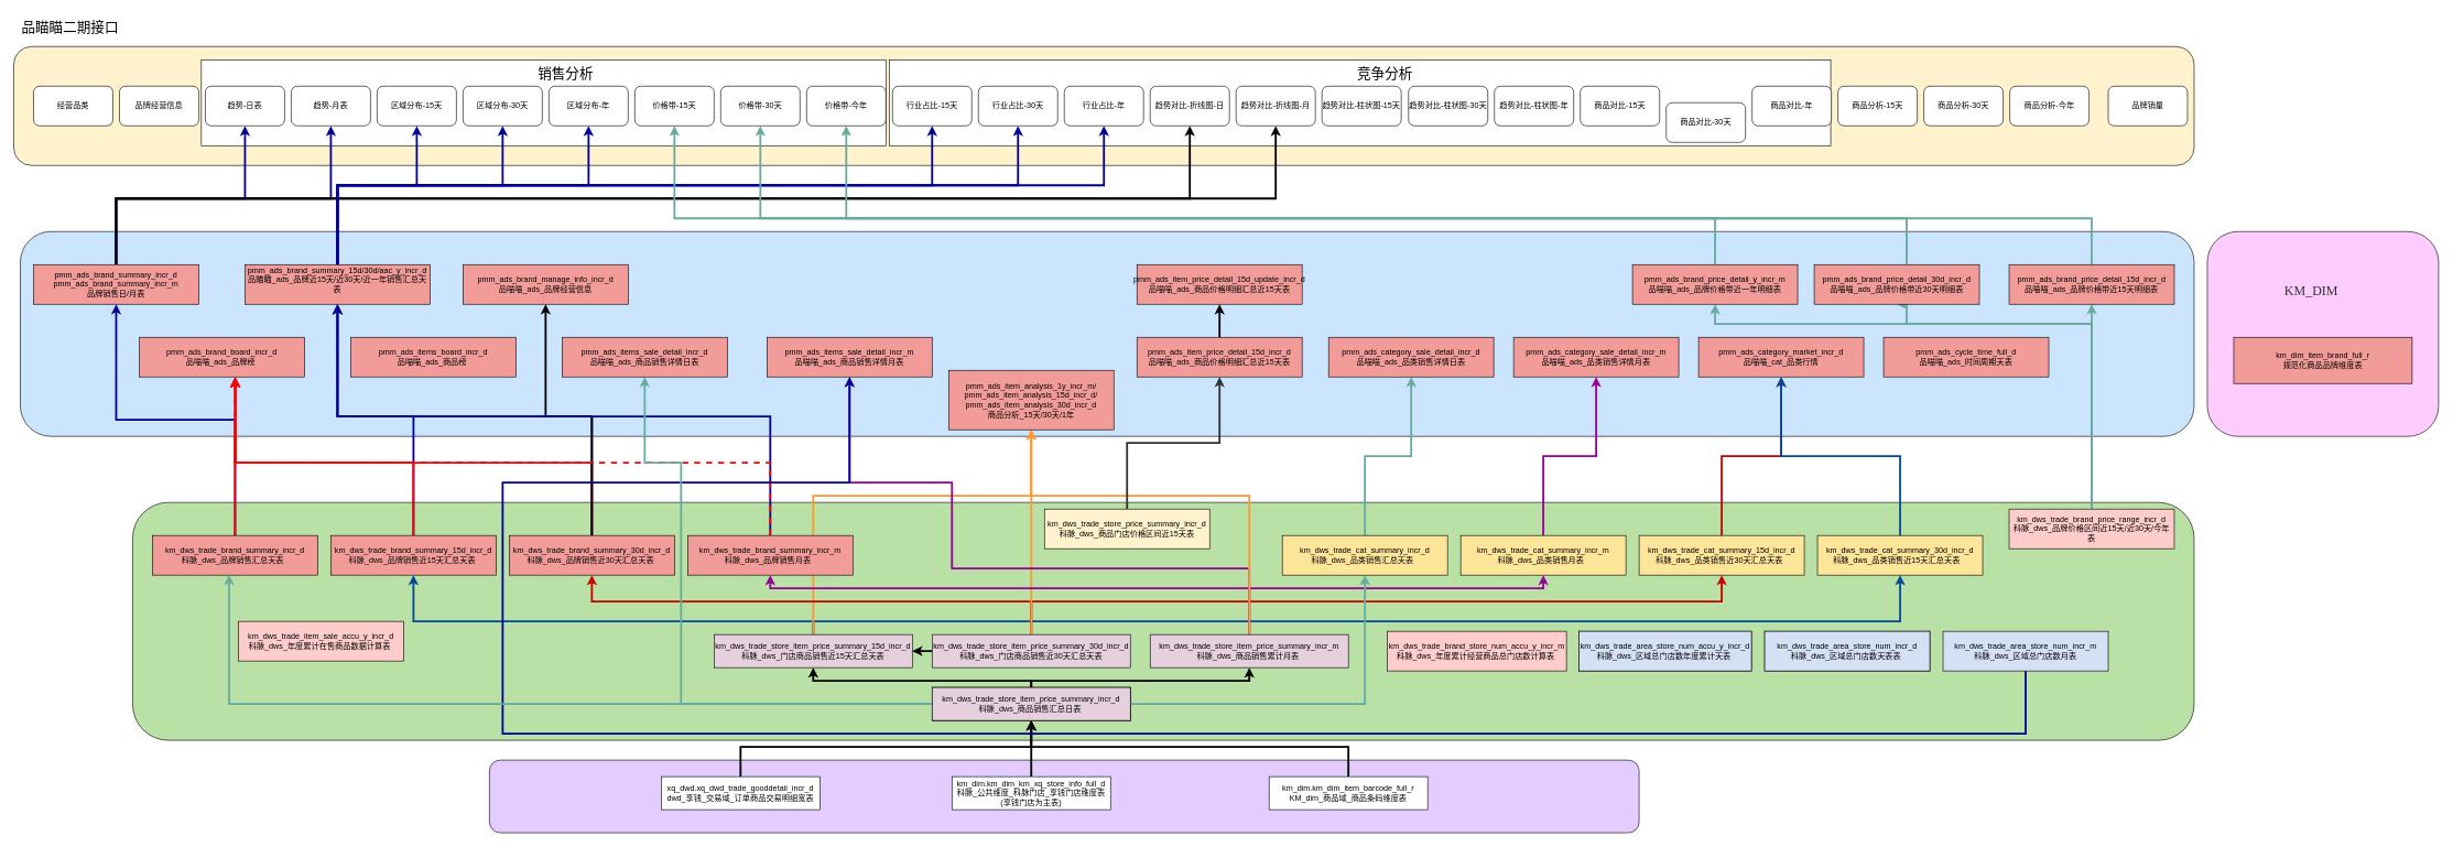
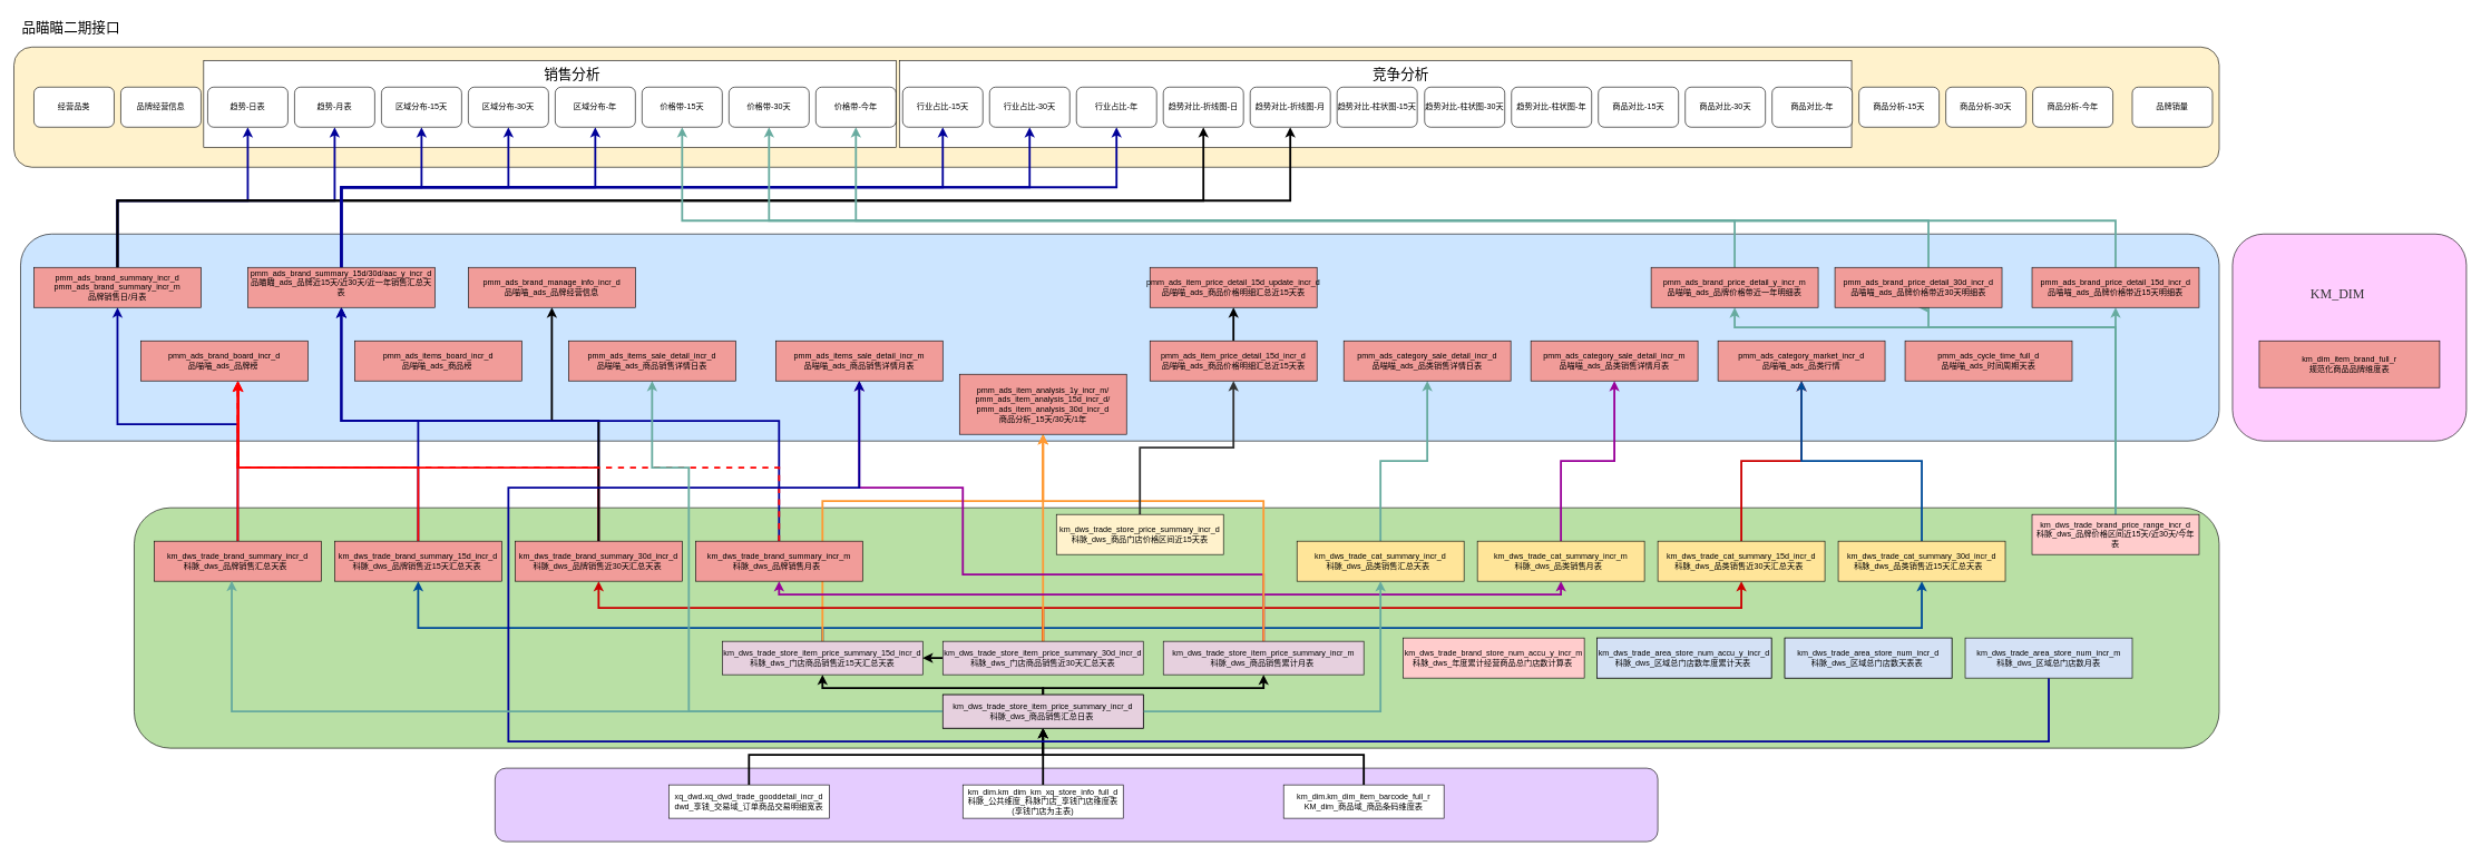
- <mxCell id="124" value="&lt;div class=&quot;mind-clipboard&quot;&gt;商品对比-30天&lt;br&gt;&lt;/div&gt;" style="rounded=1;whiteSpace=wrap;html=1;fillColor=#FFFFFF;" vertex="1" parent="1"><mxGeometry x="2521" y="155" width="120" height="60" as="geometry" /></mxCell>
+ <mxCell id="124" value="&lt;div class=&quot;mind-clipboard&quot;&gt;商品对比-30天&lt;br&gt;&lt;/div&gt;" style="rounded=1;whiteSpace=wrap;html=1;fillColor=#FFFFFF;" vertex="1" parent="1"><mxGeometry x="2521" y="130" width="120" height="60" as="geometry" /></mxCell>
- <mxCell id="94" value="&lt;div class=&quot;mind-clipboard&quot;&gt;&lt;div&gt;&lt;div class=&quot;mind-clipboard&quot;&gt;&lt;div&gt;&lt;div class=&quot;mind-clipboard&quot;&gt;&lt;div&gt;&lt;div class=&quot;mind-clipboard&quot;&gt;&lt;div&gt;&lt;div class=&quot;mind-clipboard&quot;&gt;&lt;div&gt;&lt;div class=&quot;mind-clipboard&quot;&gt;pmm_ads_category_market_incr_d&lt;div&gt;品喵喵_cat_品类行情&lt;br&gt;&lt;/div&gt;&lt;/div&gt;&lt;/div&gt;&lt;/div&gt;&lt;/div&gt;&lt;/div&gt;&lt;/div&gt;&lt;/div&gt;&lt;/div&gt;&lt;/div&gt;&lt;/div&gt;&lt;/div&gt;" style="rounded=0;whiteSpace=wrap;html=1;fillColor=#F19C99;" vertex="1" parent="1"><mxGeometry x="2570" y="510" width="250" height="60" as="geometry" /></mxCell>
+ <mxCell id="94" value="&lt;div class=&quot;mind-clipboard&quot;&gt;&lt;div&gt;&lt;div class=&quot;mind-clipboard&quot;&gt;&lt;div&gt;&lt;div class=&quot;mind-clipboard&quot;&gt;&lt;div&gt;&lt;div class=&quot;mind-clipboard&quot;&gt;&lt;div&gt;&lt;div class=&quot;mind-clipboard&quot;&gt;&lt;div&gt;&lt;div class=&quot;mind-clipboard&quot;&gt;pmm_ads_category_market_incr_d&lt;div&gt;品喵喵_ads_品类行情&lt;br&gt;&lt;/div&gt;&lt;/div&gt;&lt;/div&gt;&lt;/div&gt;&lt;/div&gt;&lt;/div&gt;&lt;/div&gt;&lt;/div&gt;&lt;/div&gt;&lt;/div&gt;&lt;/div&gt;&lt;/div&gt;" style="rounded=0;whiteSpace=wrap;html=1;fillColor=#F19C99;" vertex="1" parent="1"><mxGeometry x="2570" y="510" width="250" height="60" as="geometry" /></mxCell>
- <mxCell id="70" value="&lt;div class=&quot;mind-clipboard&quot;&gt;&lt;div&gt;&lt;div class=&quot;mind-clipboard&quot;&gt;&lt;div&gt;&lt;div class=&quot;mind-clipboard&quot;&gt;&lt;div&gt;&lt;div class=&quot;mind-clipboard&quot;&gt;km_dws_trade_item_sale_accu_y_incr_d&lt;div&gt;科脉_dws_年度累计在售商品数据计算表&amp;nbsp;&lt;br&gt;&lt;/div&gt;&lt;/div&gt;&lt;/div&gt;&lt;/div&gt;&lt;/div&gt;&lt;/div&gt;&lt;/div&gt;&lt;/div&gt;" style="rounded=0;whiteSpace=wrap;html=1;fillColor=#FFCCCC;" parent="1" vertex="1"><mxGeometry x="360" y="940" width="250" height="60" as="geometry" /></mxCell>
